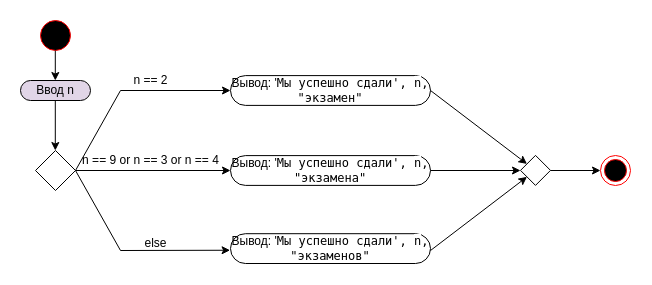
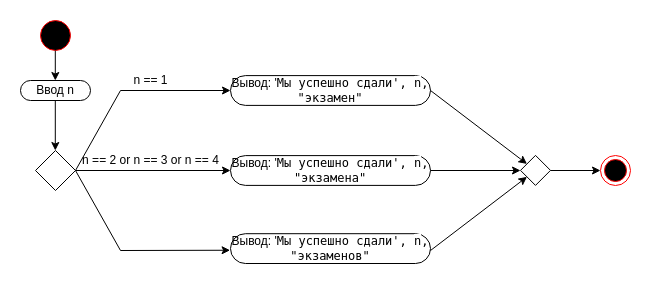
- <mxCell id="13" value="n == 2" style="text;html=1;align=center;verticalAlign=middle;resizable=0;points=[];autosize=1;strokeColor=none;" vertex="1" parent="1"><mxGeometry x="125" y="70" width="50" height="20" as="geometry" /></mxCell>
+ <mxCell id="13" value="n == 1" style="text;html=1;align=center;verticalAlign=middle;resizable=0;points=[];autosize=1;strokeColor=none;" vertex="1" parent="1"><mxGeometry x="125" y="70" width="50" height="20" as="geometry" /></mxCell>
- <mxCell id="4" value="Ввод n" style="rounded=1;whiteSpace=wrap;html=1;fillColor=#e1d5e7;arcSize=50;" vertex="1" parent="1"><mxGeometry x="20" y="80" width="70" height="20" as="geometry" /></mxCell>
+ <mxCell id="4" value="Ввод n" style="rounded=1;whiteSpace=wrap;html=1;fillColor=#FFFFFF;arcSize=50;" vertex="1" parent="1"><mxGeometry x="20" y="80" width="70" height="20" as="geometry" /></mxCell>
- <mxCell id="9" value="n == 9 or n == 3 or n == 4" style="text;html=1;align=center;verticalAlign=middle;resizable=0;points=[];autosize=1;strokeColor=none;" vertex="1" parent="1"><mxGeometry x="75" y="150" width="150" height="20" as="geometry" /></mxCell>
+ <mxCell id="9" value="n == 2 or n == 3 or n == 4" style="text;html=1;align=center;verticalAlign=middle;resizable=0;points=[];autosize=1;strokeColor=none;" vertex="1" parent="1"><mxGeometry x="75" y="150" width="150" height="20" as="geometry" /></mxCell>
- <mxCell id="17" value="else" style="text;html=1;align=center;verticalAlign=middle;resizable=0;points=[];autosize=1;strokeColor=none;" vertex="1" parent="1"><mxGeometry x="135" y="233.2" width="40" height="20" as="geometry" /></mxCell>
